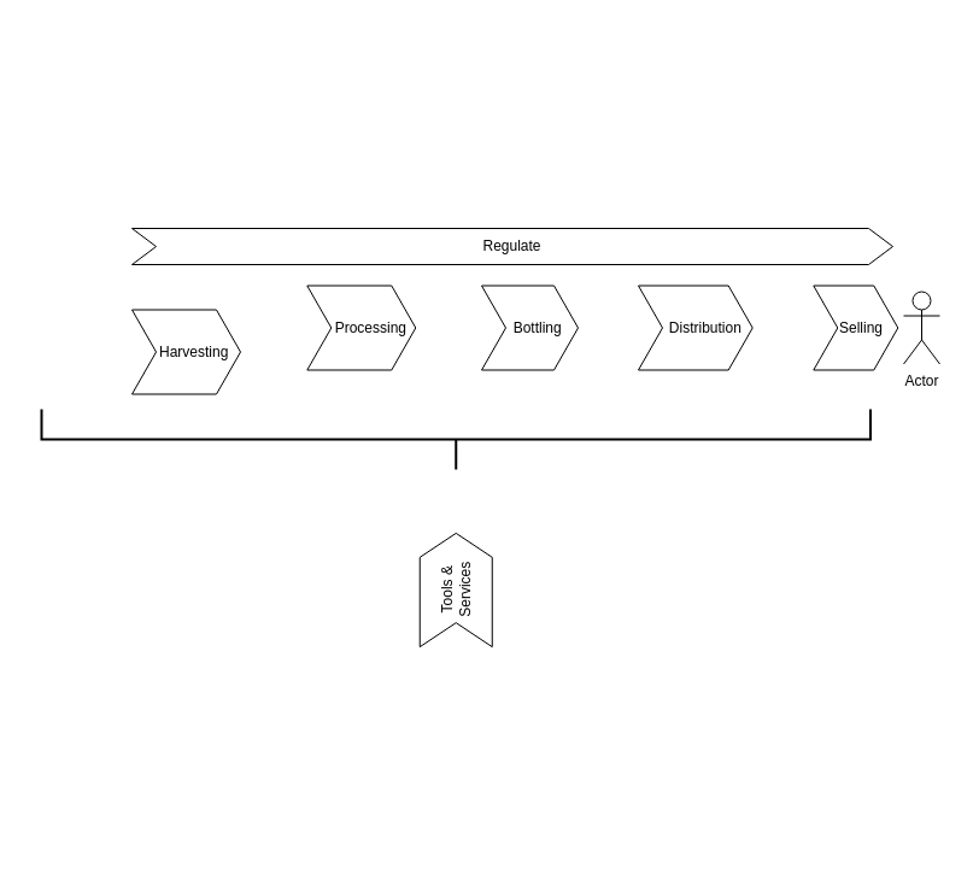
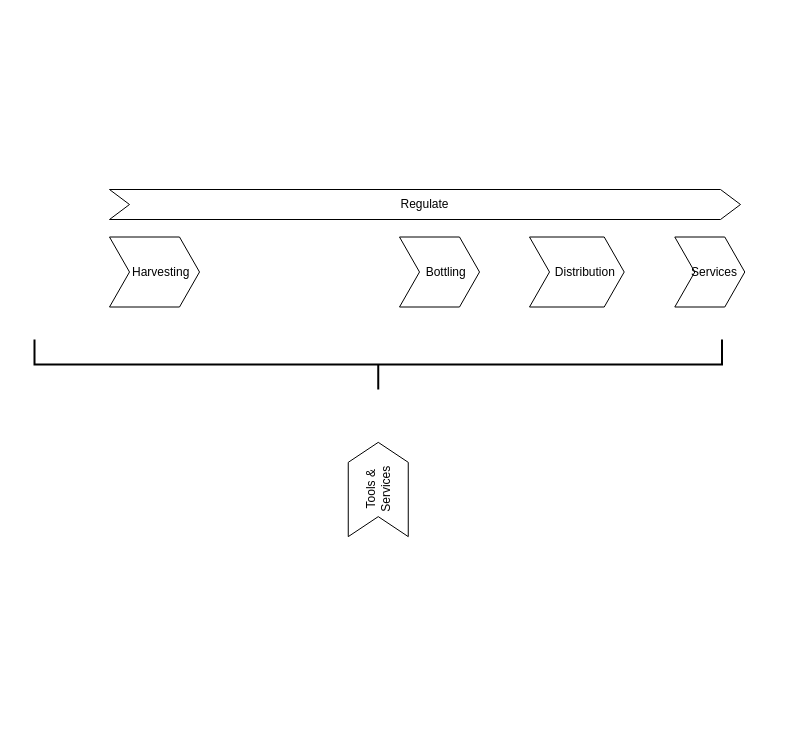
- <mxCell id="7" value="&amp;nbsp; &amp;nbsp; &amp;nbsp;Processing" style="shape=step;perimeter=stepPerimeter;whiteSpace=wrap;html=1;fixedSize=1;align=center;fontSize=12;" parent="1" vertex="1"><mxGeometry x="254.29" y="236.5" width="90" height="70" as="geometry" /></mxCell>
- <mxCell id="12" value="Actor" style="shape=umlActor;verticalLabelPosition=bottom;verticalAlign=top;html=1;outlineConnect=0;" parent="1" vertex="1"><mxGeometry x="749" y="241.5" width="30" height="60" as="geometry" /></mxCell>
- <mxCell id="6" value="&amp;nbsp; &amp;nbsp;Selling" style="shape=step;perimeter=stepPerimeter;whiteSpace=wrap;html=1;fixedSize=1;fontSize=12;" parent="1" vertex="1"><mxGeometry x="674.29" y="236.5" width="70" height="70" as="geometry" /></mxCell>
+ <mxCell id="6" value="&amp;nbsp; &amp;nbsp;Services" style="shape=step;perimeter=stepPerimeter;whiteSpace=wrap;html=1;fixedSize=1;fontSize=12;" parent="1" vertex="1"><mxGeometry x="674.29" y="236.5" width="70" height="70" as="geometry" /></mxCell>
- <mxCell id="3" value="&amp;nbsp; &amp;nbsp; Harvesting" style="shape=step;perimeter=stepPerimeter;whiteSpace=wrap;html=1;fixedSize=1;align=center;fontSize=12;" parent="1" vertex="1"><mxGeometry x="109" y="256.5" width="90" height="70" as="geometry" /></mxCell>
+ <mxCell id="3" value="&amp;nbsp; &amp;nbsp; Harvesting" style="shape=step;perimeter=stepPerimeter;whiteSpace=wrap;html=1;fixedSize=1;align=center;fontSize=12;" parent="1" vertex="1"><mxGeometry x="109" y="236.5" width="90" height="70" as="geometry" /></mxCell>
